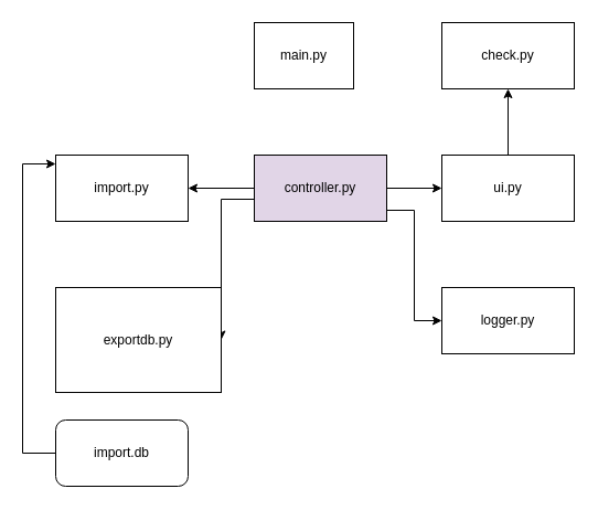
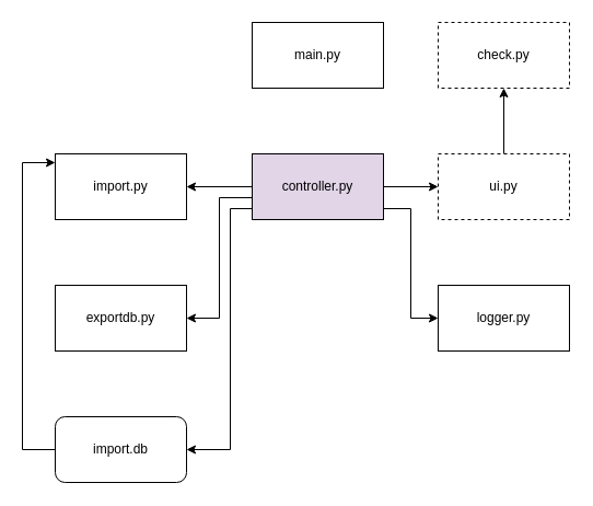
- <mxCell id="2" value="main.py" style="rounded=0;whiteSpace=wrap;html=1;" parent="1" vertex="1"><mxGeometry x="230" y="20" width="90" height="60" as="geometry" /></mxCell>
+ <mxCell id="2" value="main.py" style="rounded=0;whiteSpace=wrap;html=1;" parent="1" vertex="1"><mxGeometry x="230" y="20" width="120" height="60" as="geometry" /></mxCell>
- <mxCell id="11" value="check.py" style="rounded=0;whiteSpace=wrap;html=1;" parent="1" vertex="1"><mxGeometry x="400" y="20" width="120" height="60" as="geometry" /></mxCell>
+ <mxCell id="11" value="check.py" style="rounded=0;whiteSpace=wrap;html=1;dashed=1;" parent="1" vertex="1"><mxGeometry x="400" y="20" width="120" height="60" as="geometry" /></mxCell>
- <mxCell id="10" value="ui.py&lt;br&gt;" style="rounded=0;whiteSpace=wrap;html=1;" parent="1" vertex="1"><mxGeometry x="400" y="140" width="120" height="60" as="geometry" /></mxCell>
+ <mxCell id="10" value="ui.py&lt;br&gt;" style="rounded=0;whiteSpace=wrap;html=1;dashed=1;" parent="1" vertex="1"><mxGeometry x="400" y="140" width="120" height="60" as="geometry" /></mxCell>
+ <mxCell id="7" style="edgeStyle=orthogonalEdgeStyle;rounded=0;orthogonalLoop=1;jettySize=auto;html=1;entryX=1;entryY=0.5;entryDx=0;entryDy=0;" parent="1" source="8" target="15" edge="1"><mxGeometry relative="1" as="geometry"><Array as="points"><mxPoint x="210" y="190" /><mxPoint x="210" y="410" /></Array></mxGeometry></mxCell>
- <mxCell id="13" value="exportdb.py" style="rounded=0;whiteSpace=wrap;html=1;" parent="1" vertex="1"><mxGeometry x="50" y="260" width="150" height="95" as="geometry" /></mxCell>
+ <mxCell id="13" value="exportdb.py" style="rounded=0;whiteSpace=wrap;html=1;" parent="1" vertex="1"><mxGeometry x="50" y="260" width="120" height="60" as="geometry" /></mxCell>
